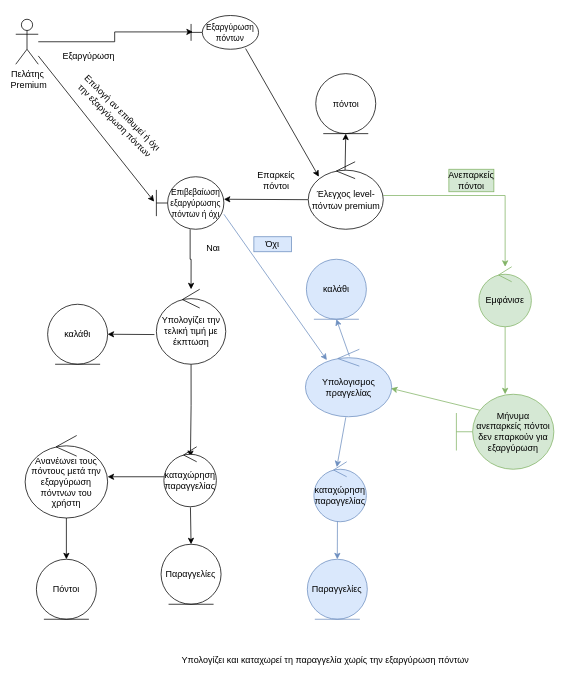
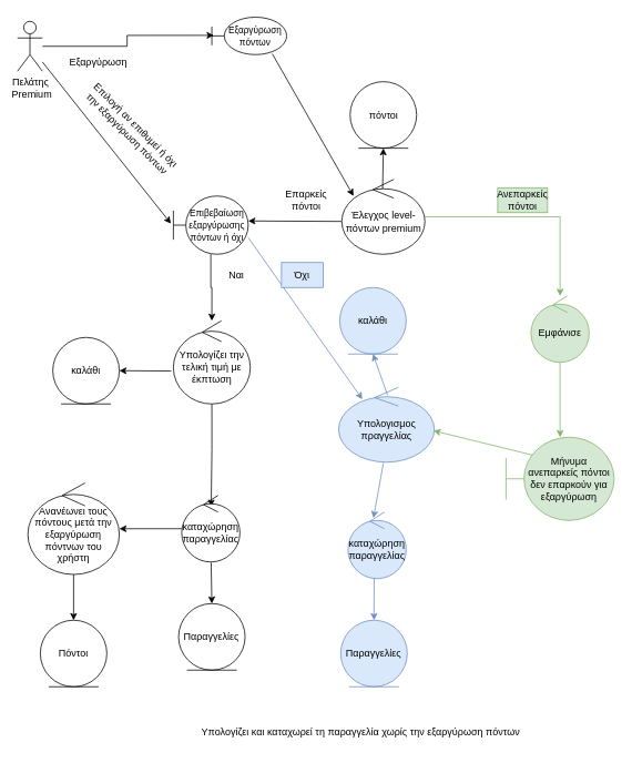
- <mxCell id="26" value="Όχι" style="text;html=1;strokeColor=#6c8ebf;fillColor=#dae8fc;align=center;verticalAlign=middle;whiteSpace=wrap;rounded=0;" parent="1" vertex="1"><mxGeometry x="338" y="315" width="50" height="20" as="geometry" /></mxCell>
+ <mxCell id="26" value="Όχι" style="text;html=1;strokeColor=#6c8ebf;fillColor=#dae8fc;align=center;verticalAlign=middle;whiteSpace=wrap;rounded=0;" parent="1" vertex="1"><mxGeometry x="338" y="315" width="50" height="30" as="geometry" /></mxCell>
